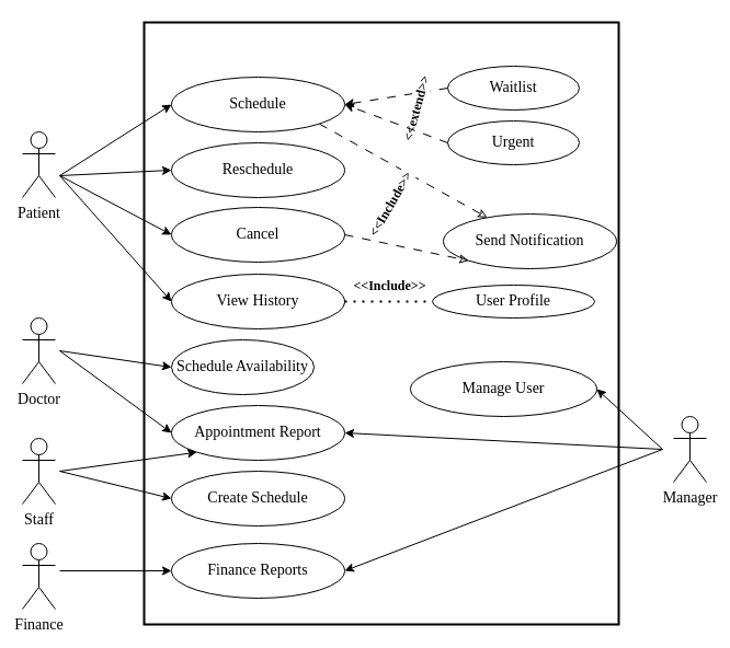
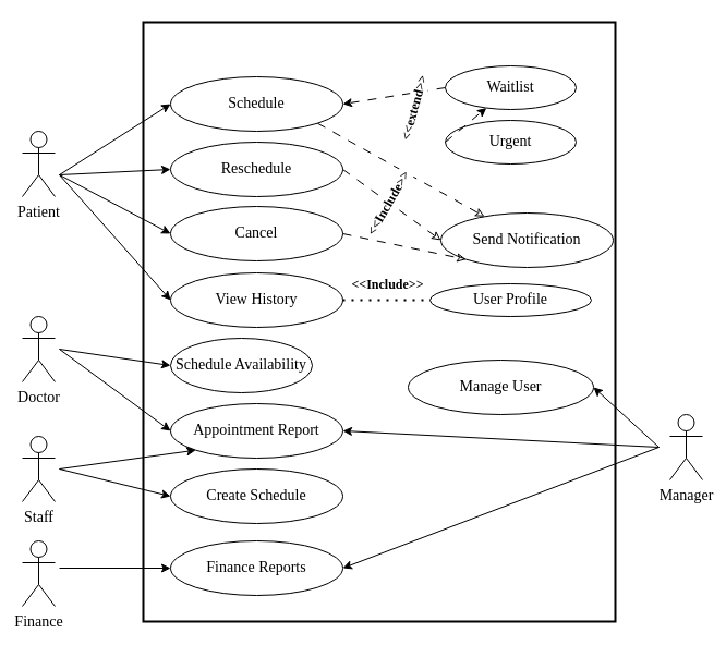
- <mxCell id="41" value="" style="endArrow=classic;html=1;rounded=0;entryX=1;entryY=0.5;entryDx=0;entryDy=0;exitX=0;exitY=0.5;exitDx=0;exitDy=0;dashed=1;dashPattern=8 8;" edge="1" parent="1" source="38" target="3"><mxGeometry width="50" height="50" relative="1" as="geometry"><mxPoint x="418" y="90" as="sourcePoint" /><mxPoint x="324" y="105" as="targetPoint" /></mxGeometry></mxCell>
+ <mxCell id="41" value="" style="endArrow=classic;html=1;rounded=0;exitX=0;exitY=0.5;exitDx=0;exitDy=0;dashed=1;dashPattern=8 8;" edge="1" parent="1" source="38" target="37"><mxGeometry width="50" height="50" relative="1" as="geometry"><mxPoint x="418" y="90" as="sourcePoint" /><mxPoint x="324" y="105" as="targetPoint" /></mxGeometry></mxCell>
+ <mxCell id="34" value="" style="endArrow=classic;dashed=1;html=1;rounded=0;exitX=1;exitY=0.5;exitDx=0;exitDy=0;entryX=0;entryY=0.5;entryDx=0;entryDy=0;dashPattern=8 8;endFill=0;" edge="1" parent="1" source="18" target="32"><mxGeometry width="50" height="50" relative="1" as="geometry"><mxPoint x="324" y="105" as="sourcePoint" /><mxPoint x="394" y="160" as="targetPoint" /></mxGeometry></mxCell>
